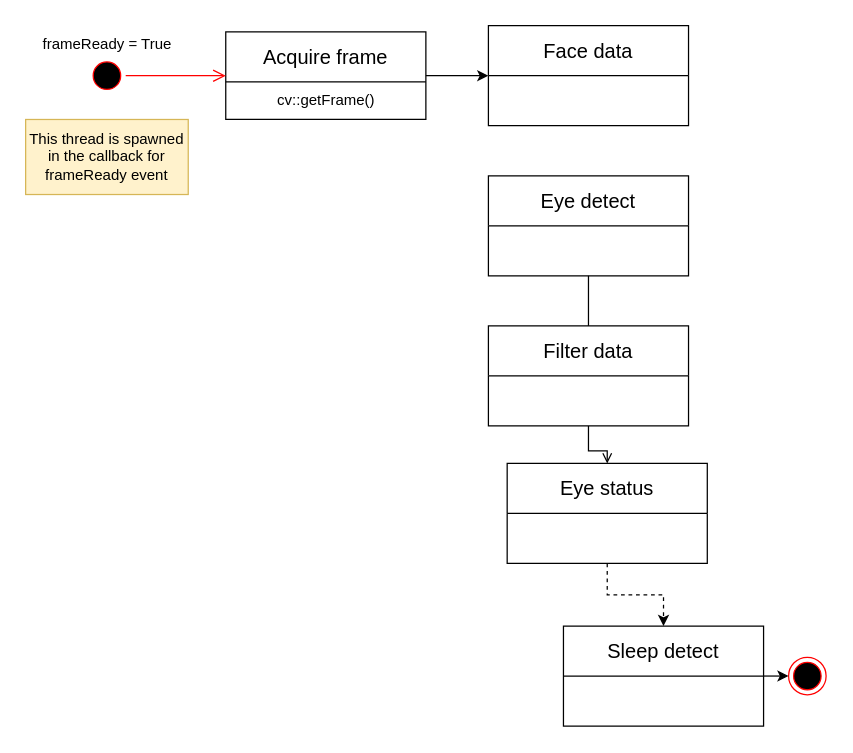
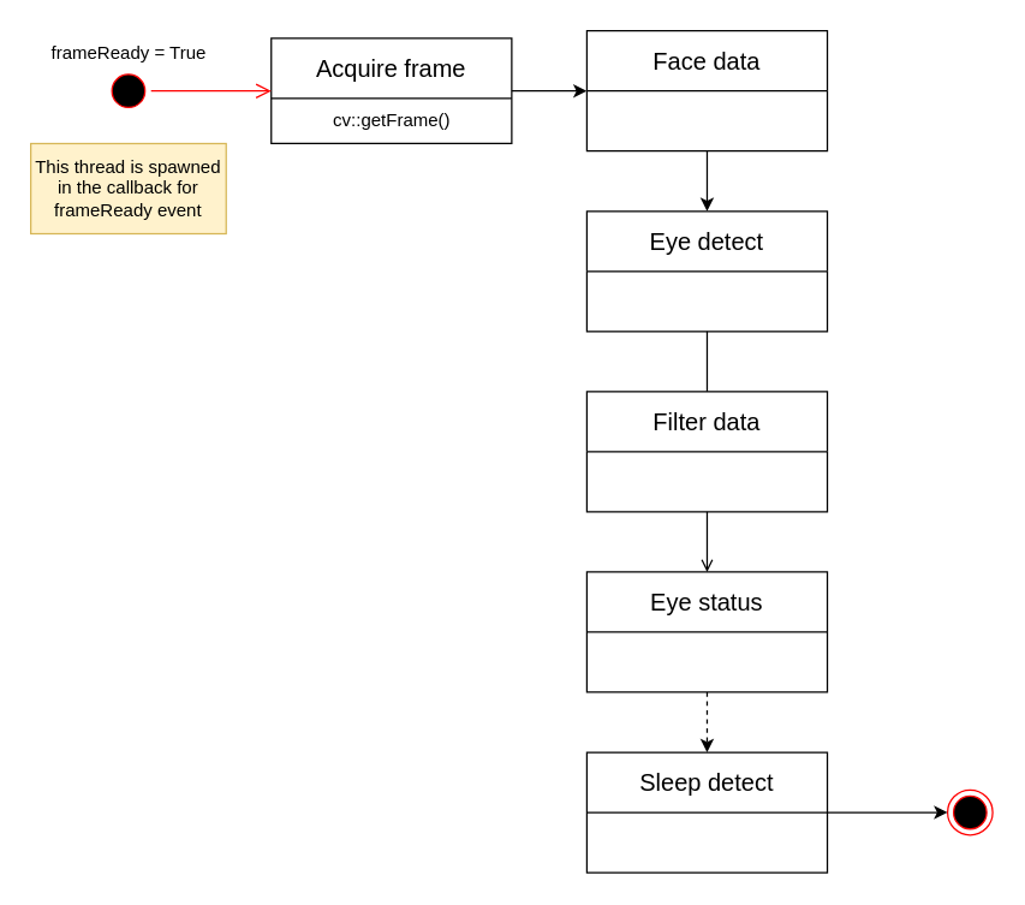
+ <mxCell id="9" style="edgeStyle=orthogonalEdgeStyle;rounded=0;orthogonalLoop=1;jettySize=auto;html=1;entryX=0.5;entryY=0;entryDx=0;entryDy=0;" parent="1" source="10" target="12" edge="1"><mxGeometry relative="1" as="geometry" /></mxCell>
- <mxCell id="16" value="Eye status" style="swimlane;fontStyle=0;childLayout=stackLayout;horizontal=1;startSize=40;fillColor=none;horizontalStack=0;resizeParent=1;resizeParentMax=0;resizeLast=0;collapsible=1;marginBottom=0;whiteSpace=wrap;html=1;fontSize=16;" parent="1" vertex="1"><mxGeometry x="405" y="370" width="160" height="80" as="geometry" /></mxCell>
+ <mxCell id="16" value="Eye status" style="swimlane;fontStyle=0;childLayout=stackLayout;horizontal=1;startSize=40;fillColor=none;horizontalStack=0;resizeParent=1;resizeParentMax=0;resizeLast=0;collapsible=1;marginBottom=0;whiteSpace=wrap;html=1;fontSize=16;" parent="1" vertex="1"><mxGeometry x="390" y="380" width="160" height="80" as="geometry" /></mxCell>
- <mxCell id="18" value="Sleep detect" style="swimlane;fontStyle=0;childLayout=stackLayout;horizontal=1;startSize=40;fillColor=none;horizontalStack=0;resizeParent=1;resizeParentMax=0;resizeLast=0;collapsible=1;marginBottom=0;whiteSpace=wrap;html=1;fontSize=16;" parent="1" vertex="1"><mxGeometry x="450" y="500" width="160" height="80" as="geometry" /></mxCell>
+ <mxCell id="18" value="Sleep detect" style="swimlane;fontStyle=0;childLayout=stackLayout;horizontal=1;startSize=40;fillColor=none;horizontalStack=0;resizeParent=1;resizeParentMax=0;resizeLast=0;collapsible=1;marginBottom=0;whiteSpace=wrap;html=1;fontSize=16;" parent="1" vertex="1"><mxGeometry x="390" y="500" width="160" height="80" as="geometry" /></mxCell>
